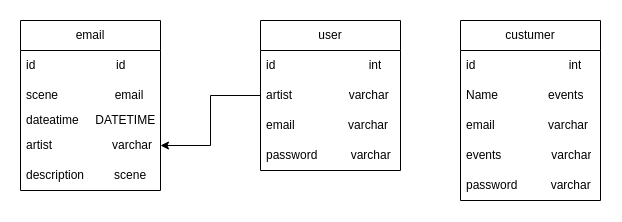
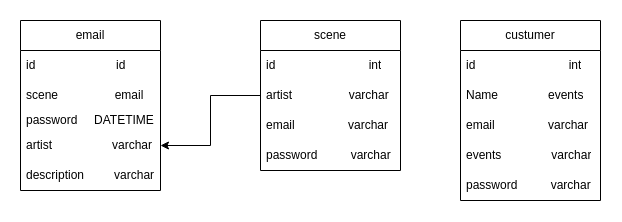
- <mxCell id="8" value="user" style="swimlane;fontStyle=0;childLayout=stackLayout;horizontal=1;startSize=30;horizontalStack=0;resizeParent=1;resizeParentMax=0;resizeLast=0;collapsible=1;marginBottom=0;whiteSpace=wrap;html=1;" vertex="1" parent="1"><mxGeometry x="260" y="20" width="140" height="150" as="geometry" /></mxCell>
+ <mxCell id="8" value="scene" style="swimlane;fontStyle=0;childLayout=stackLayout;horizontal=1;startSize=30;horizontalStack=0;resizeParent=1;resizeParentMax=0;resizeLast=0;collapsible=1;marginBottom=0;whiteSpace=wrap;html=1;" vertex="1" parent="1"><mxGeometry x="260" y="20" width="140" height="150" as="geometry" /></mxCell>
- <mxCell id="5" value="dateatime&amp;nbsp; &amp;nbsp; &amp;nbsp;DATETIME" style="text;strokeColor=none;fillColor=none;align=left;verticalAlign=middle;spacingLeft=4;spacingRight=4;overflow=hidden;points=[[0,0.5],[1,0.5]];portConstraint=eastwest;rotatable=0;whiteSpace=wrap;html=1;" vertex="1" parent="2"><mxGeometry y="90" width="140" height="20" as="geometry" /></mxCell>
+ <mxCell id="5" value="password&amp;nbsp; &amp;nbsp; &amp;nbsp;DATETIME" style="text;strokeColor=none;fillColor=none;align=left;verticalAlign=middle;spacingLeft=4;spacingRight=4;overflow=hidden;points=[[0,0.5],[1,0.5]];portConstraint=eastwest;rotatable=0;whiteSpace=wrap;html=1;" vertex="1" parent="2"><mxGeometry y="90" width="140" height="20" as="geometry" /></mxCell>
- <mxCell id="7" value="description&amp;nbsp; &amp;nbsp; &amp;nbsp; &amp;nbsp; &amp;nbsp;scene" style="text;strokeColor=none;fillColor=none;align=left;verticalAlign=middle;spacingLeft=4;spacingRight=4;overflow=hidden;points=[[0,0.5],[1,0.5]];portConstraint=eastwest;rotatable=0;whiteSpace=wrap;html=1;" vertex="1" parent="2"><mxGeometry y="140" width="140" height="30" as="geometry" /></mxCell>
+ <mxCell id="7" value="description&amp;nbsp; &amp;nbsp; &amp;nbsp; &amp;nbsp; &amp;nbsp;varchar" style="text;strokeColor=none;fillColor=none;align=left;verticalAlign=middle;spacingLeft=4;spacingRight=4;overflow=hidden;points=[[0,0.5],[1,0.5]];portConstraint=eastwest;rotatable=0;whiteSpace=wrap;html=1;" vertex="1" parent="2"><mxGeometry y="140" width="140" height="30" as="geometry" /></mxCell>
